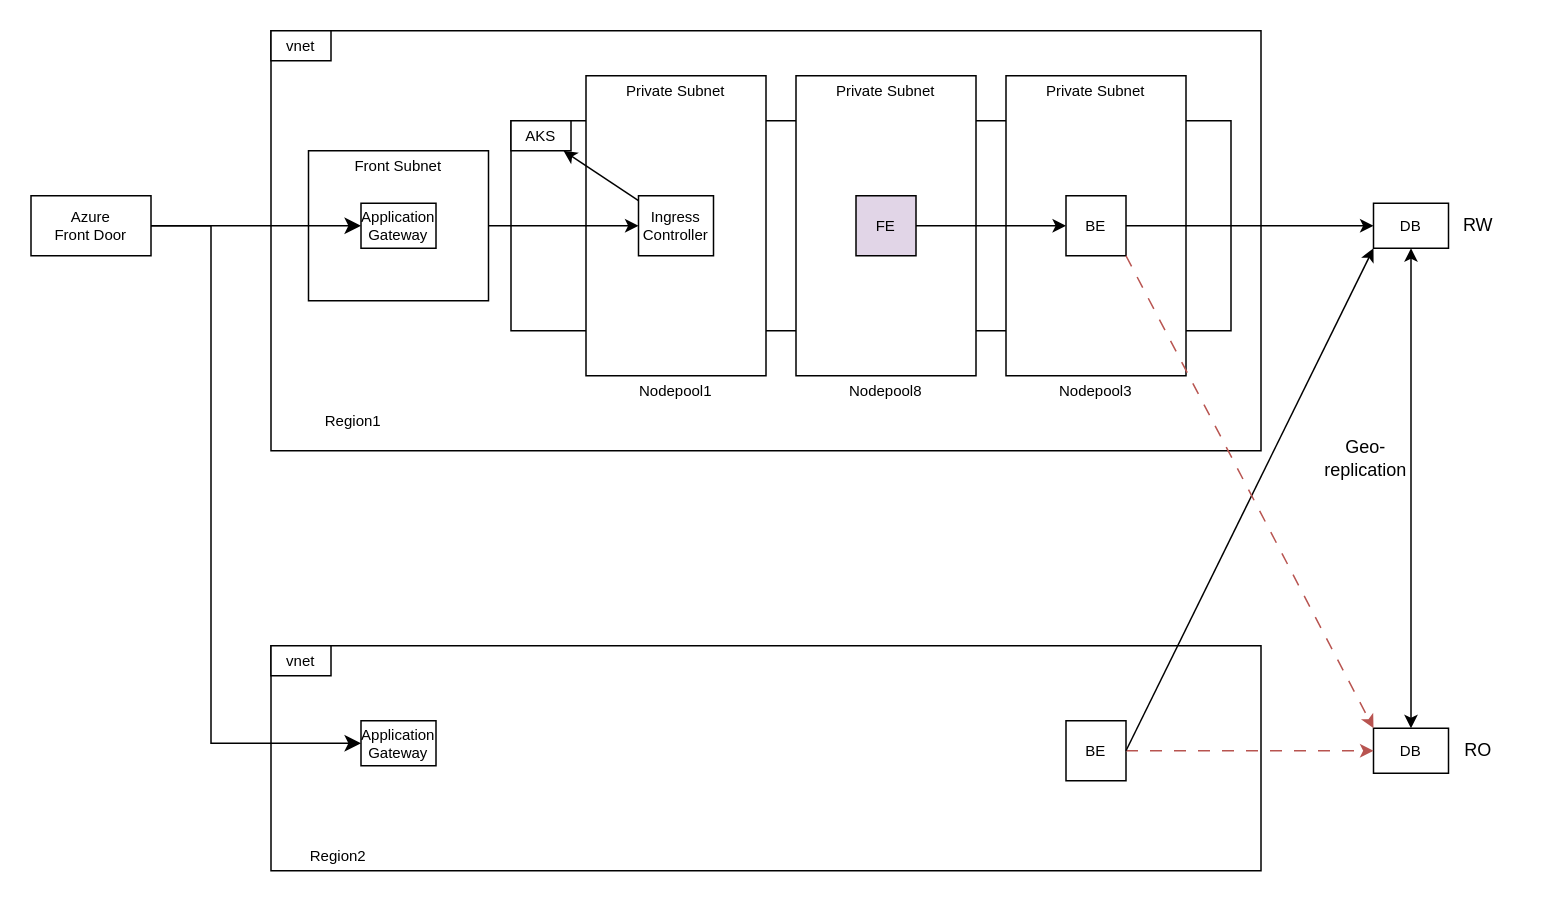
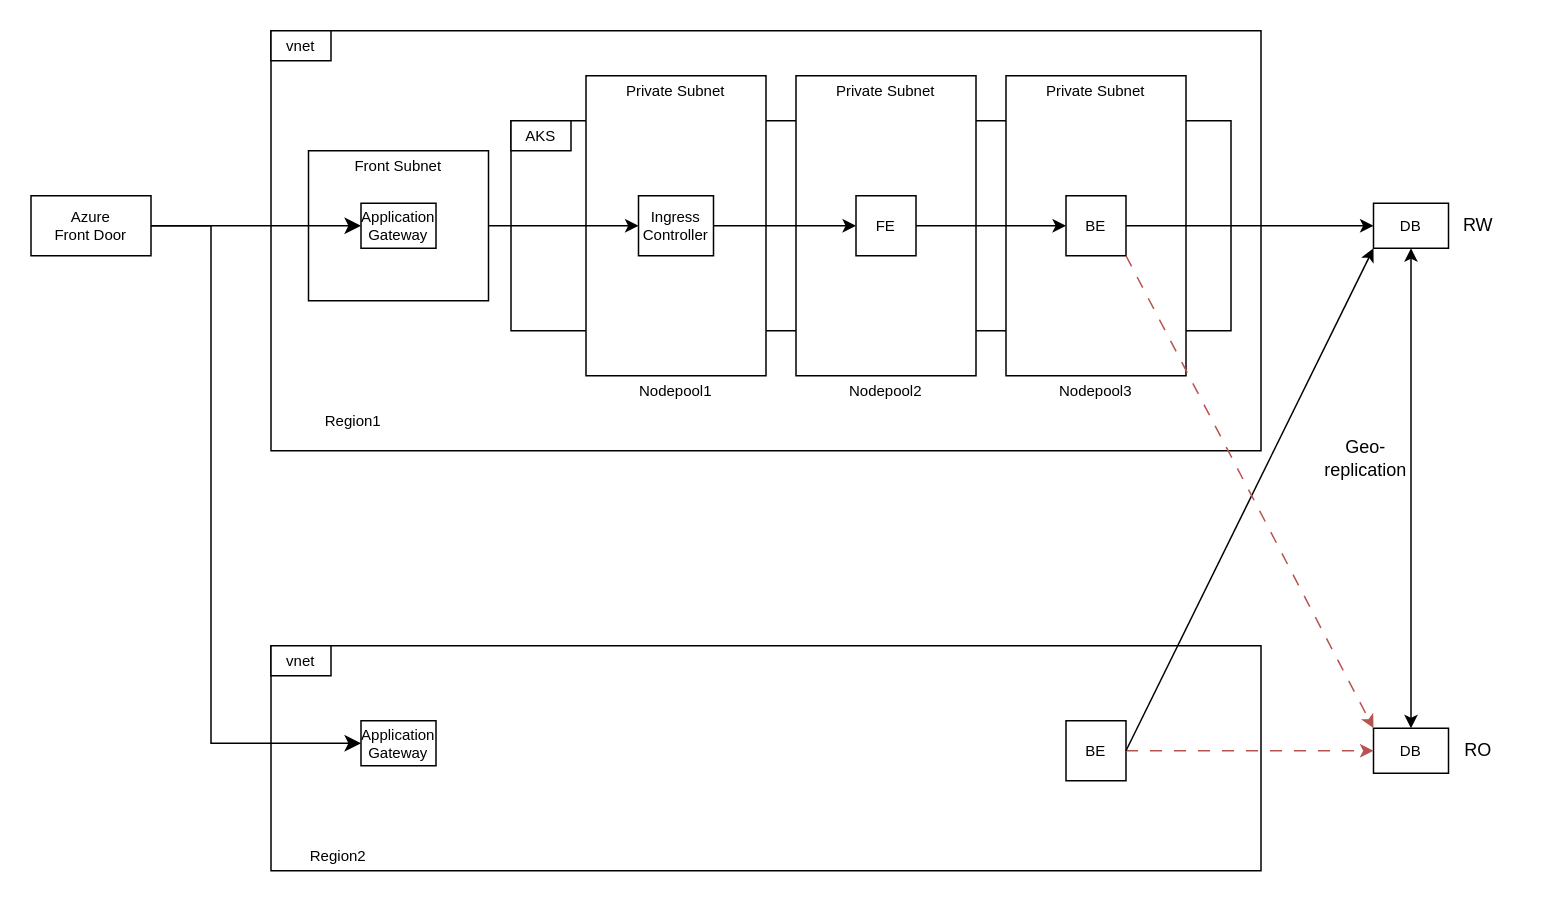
- <mxCell id="18" style="edgeStyle=none;html=1;fontSize=10;" parent="1" source="19" target="17" edge="1"><mxGeometry relative="1" as="geometry" /></mxCell>
+ <mxCell id="18" style="edgeStyle=none;html=1;fontSize=10;" parent="1" source="19" target="11" edge="1"><mxGeometry relative="1" as="geometry" /></mxCell>
- <mxCell id="11" value="FE" style="whiteSpace=wrap;html=1;aspect=fixed;fontSize=10;fillColor=#e1d5e7;" parent="1" vertex="1"><mxGeometry x="570" y="130" width="40" height="40" as="geometry" /></mxCell>
+ <mxCell id="11" value="FE" style="whiteSpace=wrap;html=1;aspect=fixed;fontSize=10;" parent="1" vertex="1"><mxGeometry x="570" y="130" width="40" height="40" as="geometry" /></mxCell>
- <mxCell id="13" value="Nodepool8" style="text;strokeColor=none;fillColor=none;align=center;verticalAlign=middle;spacingLeft=4;spacingRight=4;overflow=hidden;points=[[0,0.5],[1,0.5]];portConstraint=eastwest;rotatable=0;whiteSpace=wrap;html=1;fontSize=10;" parent="1" vertex="1"><mxGeometry x="545" y="250" width="90" height="20" as="geometry" /></mxCell>
+ <mxCell id="13" value="Nodepool2" style="text;strokeColor=none;fillColor=none;align=center;verticalAlign=middle;spacingLeft=4;spacingRight=4;overflow=hidden;points=[[0,0.5],[1,0.5]];portConstraint=eastwest;rotatable=0;whiteSpace=wrap;html=1;fontSize=10;" parent="1" vertex="1"><mxGeometry x="545" y="250" width="90" height="20" as="geometry" /></mxCell>
